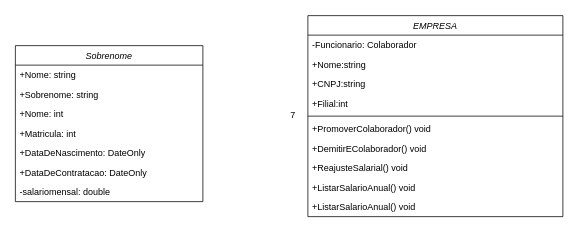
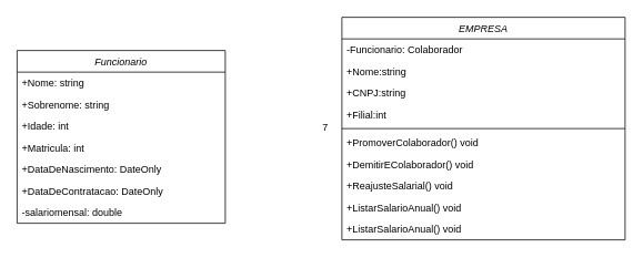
- <mxCell id="2" value="Sobrenome" style="swimlane;fontStyle=2;align=center;verticalAlign=top;childLayout=stackLayout;horizontal=1;startSize=26;horizontalStack=0;resizeParent=1;resizeLast=0;collapsible=1;marginBottom=0;rounded=0;shadow=0;strokeWidth=1;" vertex="1" parent="1"><mxGeometry x="20" y="60" width="250" height="208" as="geometry"><mxRectangle x="230" y="140" width="160" height="26" as="alternateBounds" /></mxGeometry></mxCell>
+ <mxCell id="2" value="Funcionario" style="swimlane;fontStyle=2;align=center;verticalAlign=top;childLayout=stackLayout;horizontal=1;startSize=26;horizontalStack=0;resizeParent=1;resizeLast=0;collapsible=1;marginBottom=0;rounded=0;shadow=0;strokeWidth=1;" vertex="1" parent="1"><mxGeometry x="20" y="60" width="250" height="208" as="geometry"><mxRectangle x="230" y="140" width="160" height="26" as="alternateBounds" /></mxGeometry></mxCell>
- <mxCell id="5" value="+Nome: int" style="text;align=left;verticalAlign=top;spacingLeft=4;spacingRight=4;overflow=hidden;rotatable=0;points=[[0,0.5],[1,0.5]];portConstraint=eastwest;rounded=0;shadow=0;html=0;" vertex="1" parent="2"><mxGeometry y="78" width="250" height="26" as="geometry" /></mxCell>
+ <mxCell id="5" value="+Idade: int" style="text;align=left;verticalAlign=top;spacingLeft=4;spacingRight=4;overflow=hidden;rotatable=0;points=[[0,0.5],[1,0.5]];portConstraint=eastwest;rounded=0;shadow=0;html=0;" vertex="1" parent="2"><mxGeometry y="78" width="250" height="26" as="geometry" /></mxCell>
